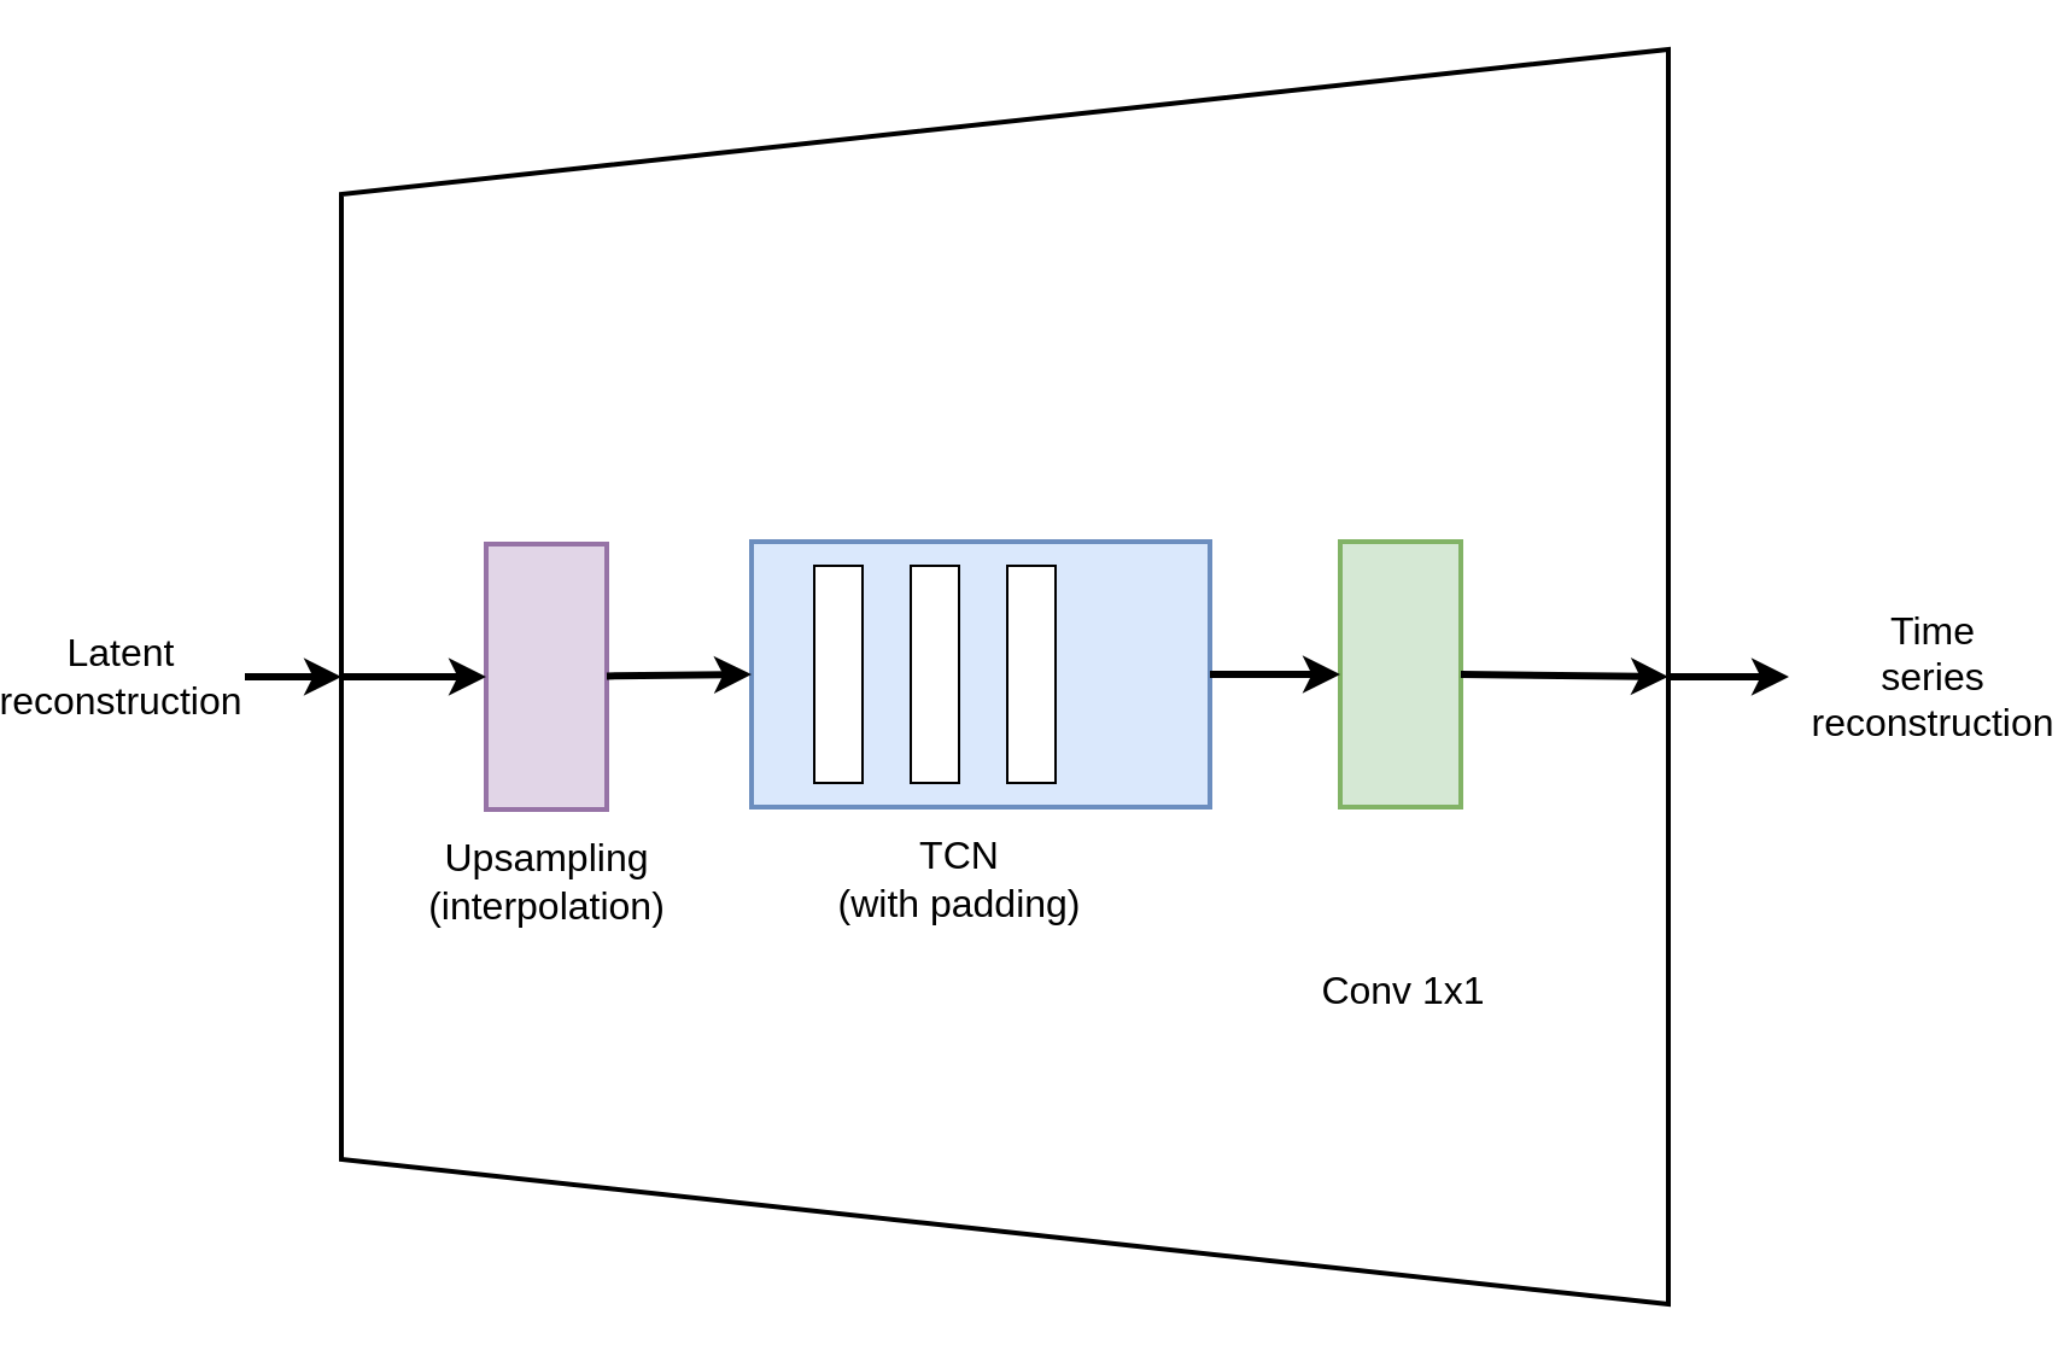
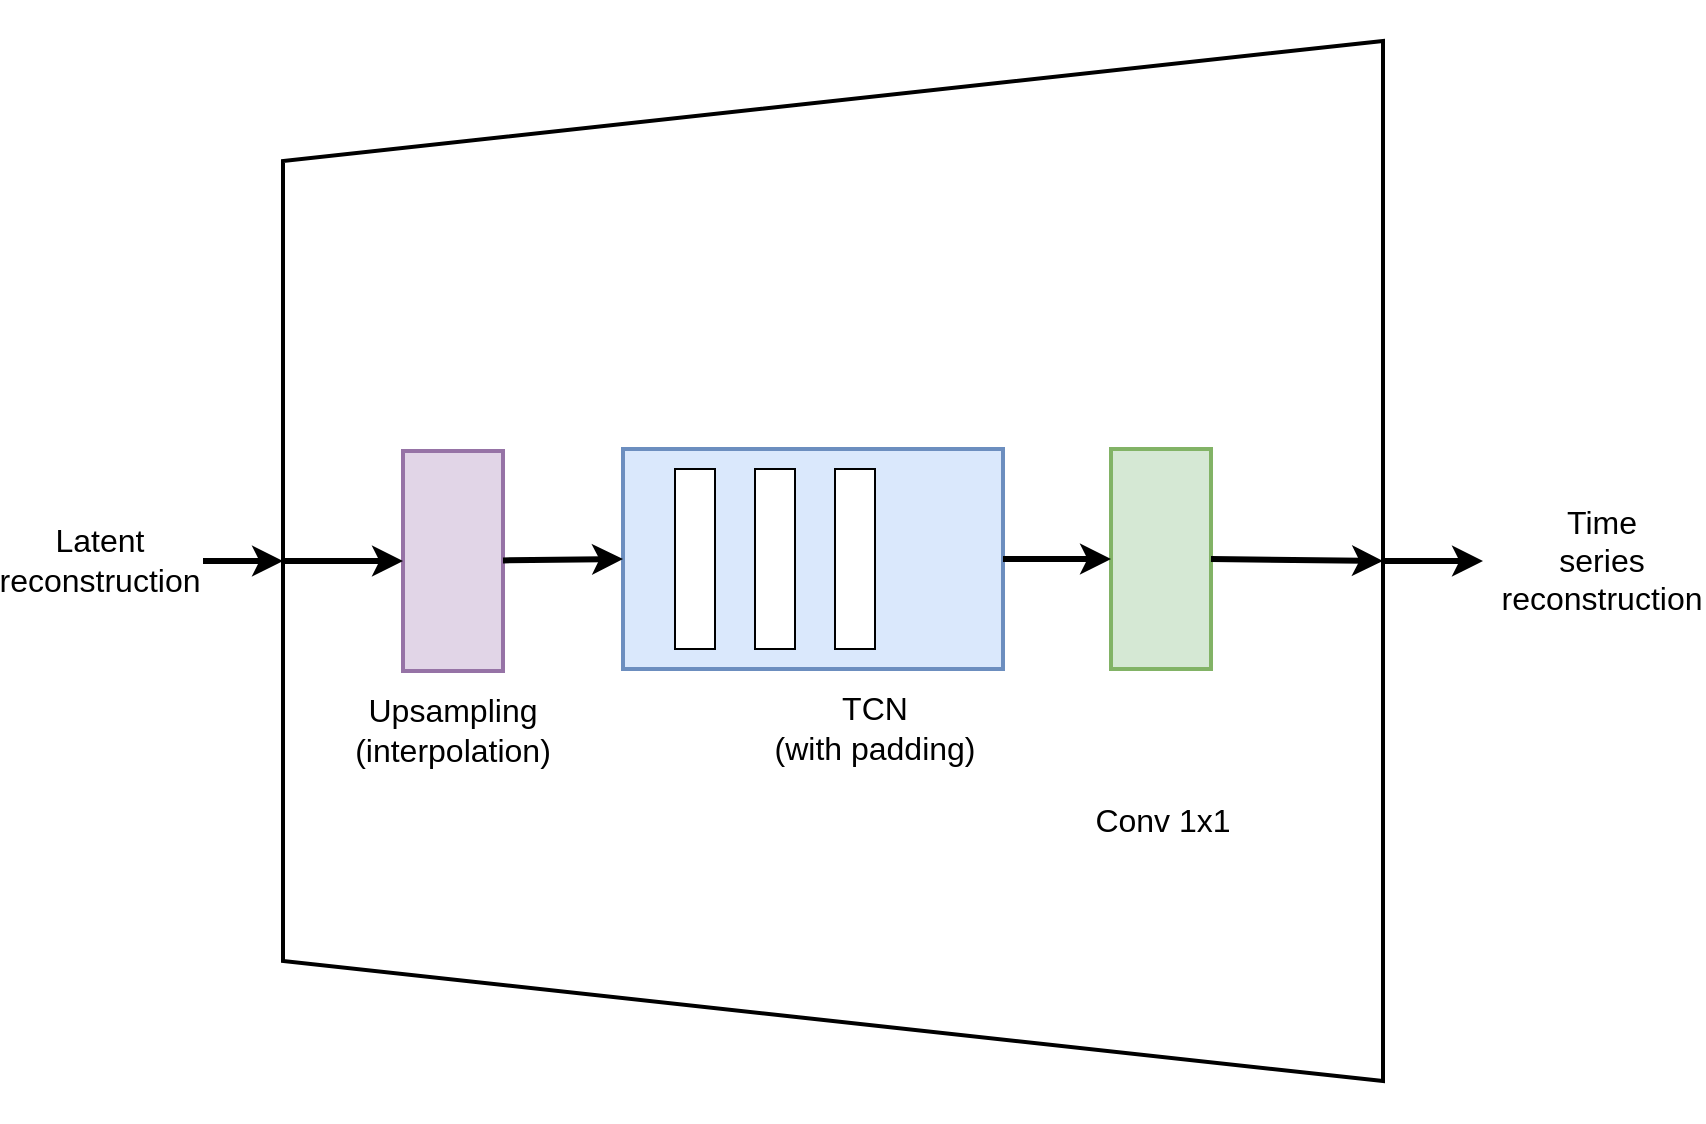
- <mxCell id="9" value="&lt;div style=&quot;font-size: 16px;&quot;&gt;&lt;font style=&quot;font-size: 16px;&quot;&gt;TCN&lt;/font&gt;&lt;/div&gt;&lt;div style=&quot;font-size: 16px;&quot;&gt;&lt;font style=&quot;font-size: 16px;&quot;&gt;(with padding)&lt;br&gt;&lt;/font&gt;&lt;/div&gt;" style="text;html=1;align=center;verticalAlign=middle;whiteSpace=wrap;rounded=0;" vertex="1" parent="1"><mxGeometry x="331" y="349" width="133" height="30" as="geometry" /></mxCell>
+ <mxCell id="9" value="&lt;div style=&quot;font-size: 16px;&quot;&gt;&lt;font style=&quot;font-size: 16px;&quot;&gt;TCN&lt;/font&gt;&lt;/div&gt;&lt;div style=&quot;font-size: 16px;&quot;&gt;&lt;font style=&quot;font-size: 16px;&quot;&gt;(with padding)&lt;br&gt;&lt;/font&gt;&lt;/div&gt;" style="text;html=1;align=center;verticalAlign=middle;whiteSpace=wrap;rounded=0;" vertex="1" parent="1"><mxGeometry x="371" y="349" width="133" height="30" as="geometry" /></mxCell>
